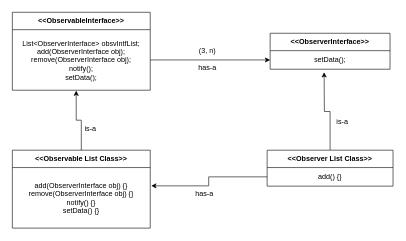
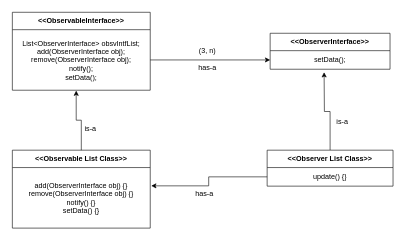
- <mxCell id="15" value="&lt;div&gt;add() {}&lt;/div&gt;" style="text;html=1;strokeColor=none;fillColor=none;align=center;verticalAlign=middle;spacingLeft=4;spacingRight=4;overflow=hidden;rotatable=0;points=[[0,0.5],[1,0.5]];portConstraint=eastwest;whiteSpace=wrap;" vertex="1" parent="14"><mxGeometry y="29" width="210" height="31" as="geometry" /></mxCell>
+ <mxCell id="15" value="&lt;div&gt;update() {}&lt;/div&gt;" style="text;html=1;strokeColor=none;fillColor=none;align=center;verticalAlign=middle;spacingLeft=4;spacingRight=4;overflow=hidden;rotatable=0;points=[[0,0.5],[1,0.5]];portConstraint=eastwest;whiteSpace=wrap;" vertex="1" parent="14"><mxGeometry y="29" width="210" height="31" as="geometry" /></mxCell>
